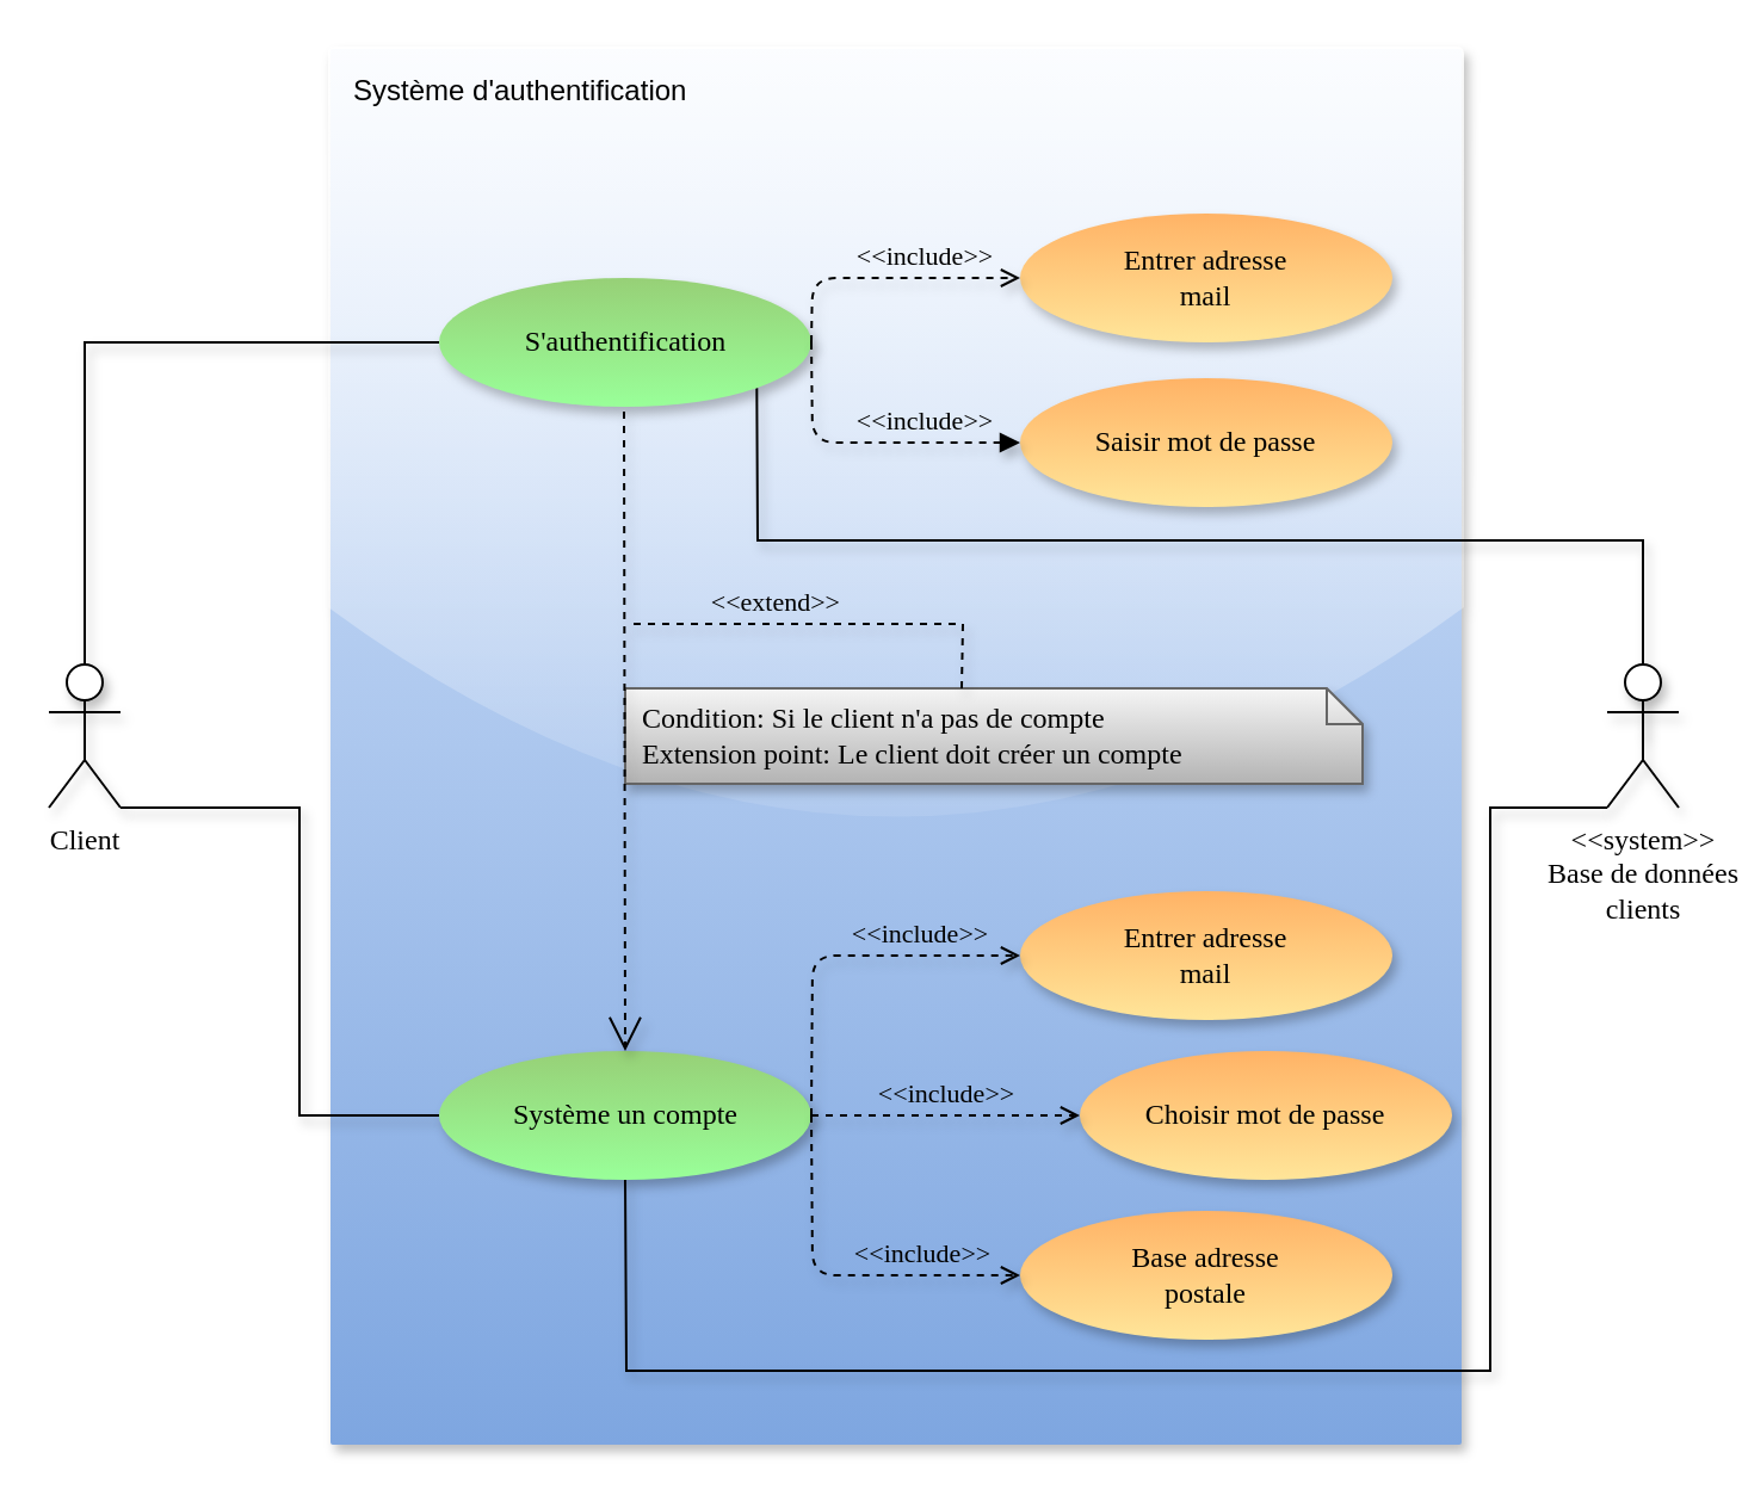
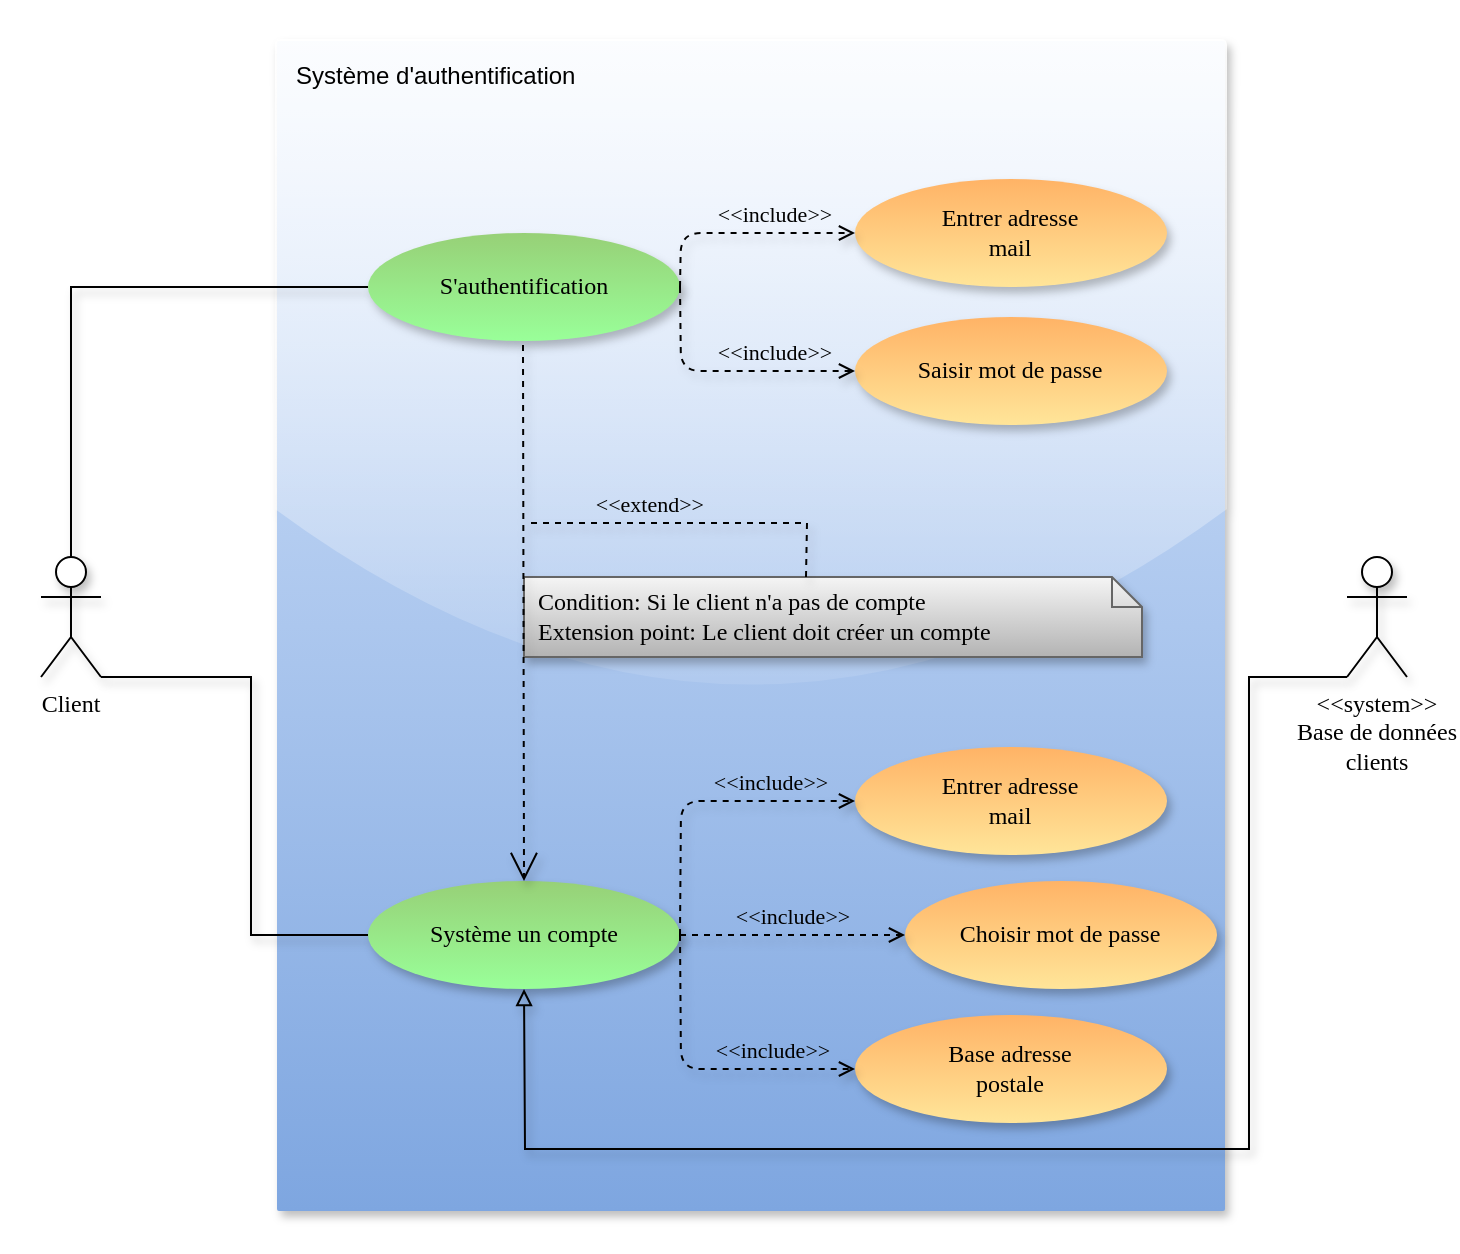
- <mxCell id="20" value="&amp;lt;&amp;lt;include&amp;gt;&amp;gt;" style="edgeStyle=none;html=1;endArrow=block;verticalAlign=bottom;dashed=1;labelBackgroundColor=none;fontFamily=Verdana;exitX=1;exitY=0.5;exitDx=0;exitDy=0;entryX=0;entryY=0.5;entryDx=0;entryDy=0;shadow=1;" parent="1" source="9" target="11" edge="1"><mxGeometry x="0.38" width="160" relative="1" as="geometry"><mxPoint x="-102" y="658" as="sourcePoint" /><mxPoint x="58" y="658" as="targetPoint" /><Array as="points"><mxPoint x="340" y="185" /></Array><mxPoint as="offset" /></mxGeometry></mxCell>
+ <mxCell id="20" value="&amp;lt;&amp;lt;include&amp;gt;&amp;gt;" style="edgeStyle=none;html=1;endArrow=open;verticalAlign=bottom;dashed=1;labelBackgroundColor=none;fontFamily=Verdana;exitX=1;exitY=0.5;exitDx=0;exitDy=0;entryX=0;entryY=0.5;entryDx=0;entryDy=0;shadow=1;" parent="1" source="9" target="11" edge="1"><mxGeometry x="0.38" width="160" relative="1" as="geometry"><mxPoint x="-102" y="658" as="sourcePoint" /><mxPoint x="58" y="658" as="targetPoint" /><Array as="points"><mxPoint x="340" y="185" /></Array><mxPoint as="offset" /></mxGeometry></mxCell>
- <mxCell id="6" style="edgeStyle=none;rounded=0;orthogonalLoop=1;jettySize=auto;html=1;exitX=0.5;exitY=0.5;exitDx=0;exitDy=0;exitPerimeter=0;entryX=1;entryY=1;entryDx=0;entryDy=0;endArrow=none;endFill=0;fontFamily=Verdana;shadow=1;" parent="1" source="8" target="9" edge="1"><mxGeometry relative="1" as="geometry"><Array as="points"><mxPoint x="688" y="226" /><mxPoint x="317" y="226" /></Array></mxGeometry></mxCell>
- <mxCell id="7" style="edgeStyle=none;rounded=0;orthogonalLoop=1;jettySize=auto;html=1;exitX=0;exitY=1;exitDx=0;exitDy=0;exitPerimeter=0;entryX=0.5;entryY=1;entryDx=0;entryDy=0;endArrow=none;endFill=0;fontFamily=Verdana;shadow=1;" parent="1" source="8" target="12" edge="1"><mxGeometry relative="1" as="geometry"><Array as="points"><mxPoint x="624" y="338" /><mxPoint x="624" y="574" /><mxPoint x="262" y="574" /></Array></mxGeometry></mxCell>
+ <mxCell id="7" style="edgeStyle=none;rounded=0;orthogonalLoop=1;jettySize=auto;html=1;exitX=0;exitY=1;exitDx=0;exitDy=0;exitPerimeter=0;entryX=0.5;entryY=1;entryDx=0;entryDy=0;endArrow=block;endFill=0;fontFamily=Verdana;shadow=1;" parent="1" source="8" target="12" edge="1"><mxGeometry relative="1" as="geometry"><Array as="points"><mxPoint x="624" y="338" /><mxPoint x="624" y="574" /><mxPoint x="262" y="574" /></Array></mxGeometry></mxCell>
